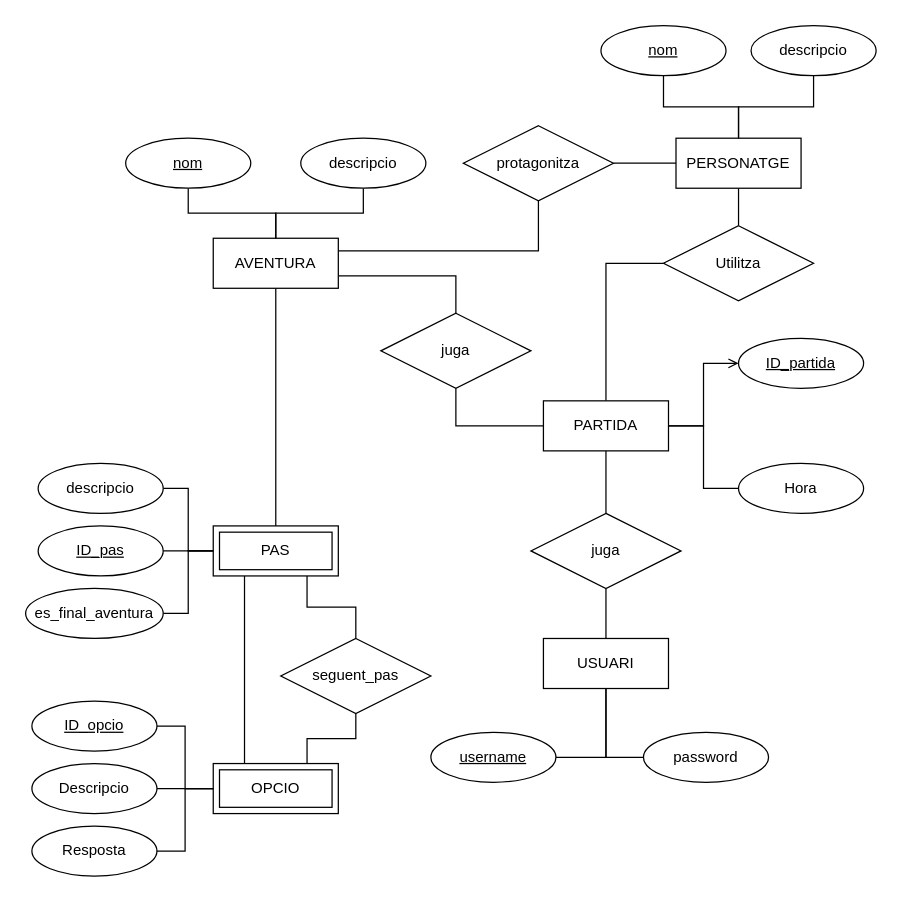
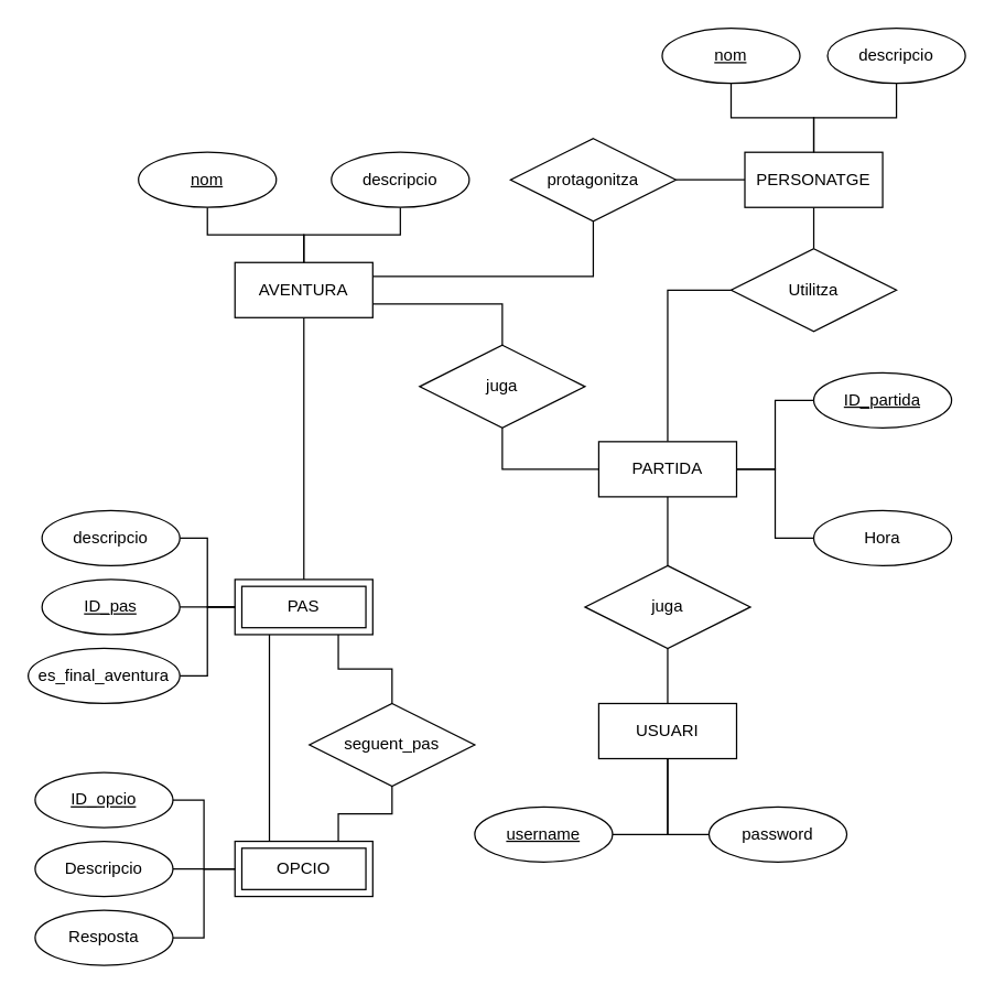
- <mxCell id="41" style="edgeStyle=orthogonalEdgeStyle;rounded=0;orthogonalLoop=1;jettySize=auto;html=1;exitX=1;exitY=0.5;exitDx=0;exitDy=0;entryX=0;entryY=0.5;entryDx=0;entryDy=0;endArrow=open;endFill=0;" edge="1" parent="1" source="45" target="46"><mxGeometry relative="1" as="geometry" /></mxCell>
+ <mxCell id="41" style="edgeStyle=orthogonalEdgeStyle;rounded=0;orthogonalLoop=1;jettySize=auto;html=1;exitX=1;exitY=0.5;exitDx=0;exitDy=0;entryX=0;entryY=0.5;entryDx=0;entryDy=0;endArrow=none;endFill=0;" edge="1" parent="1" source="45" target="46"><mxGeometry relative="1" as="geometry" /></mxCell>
